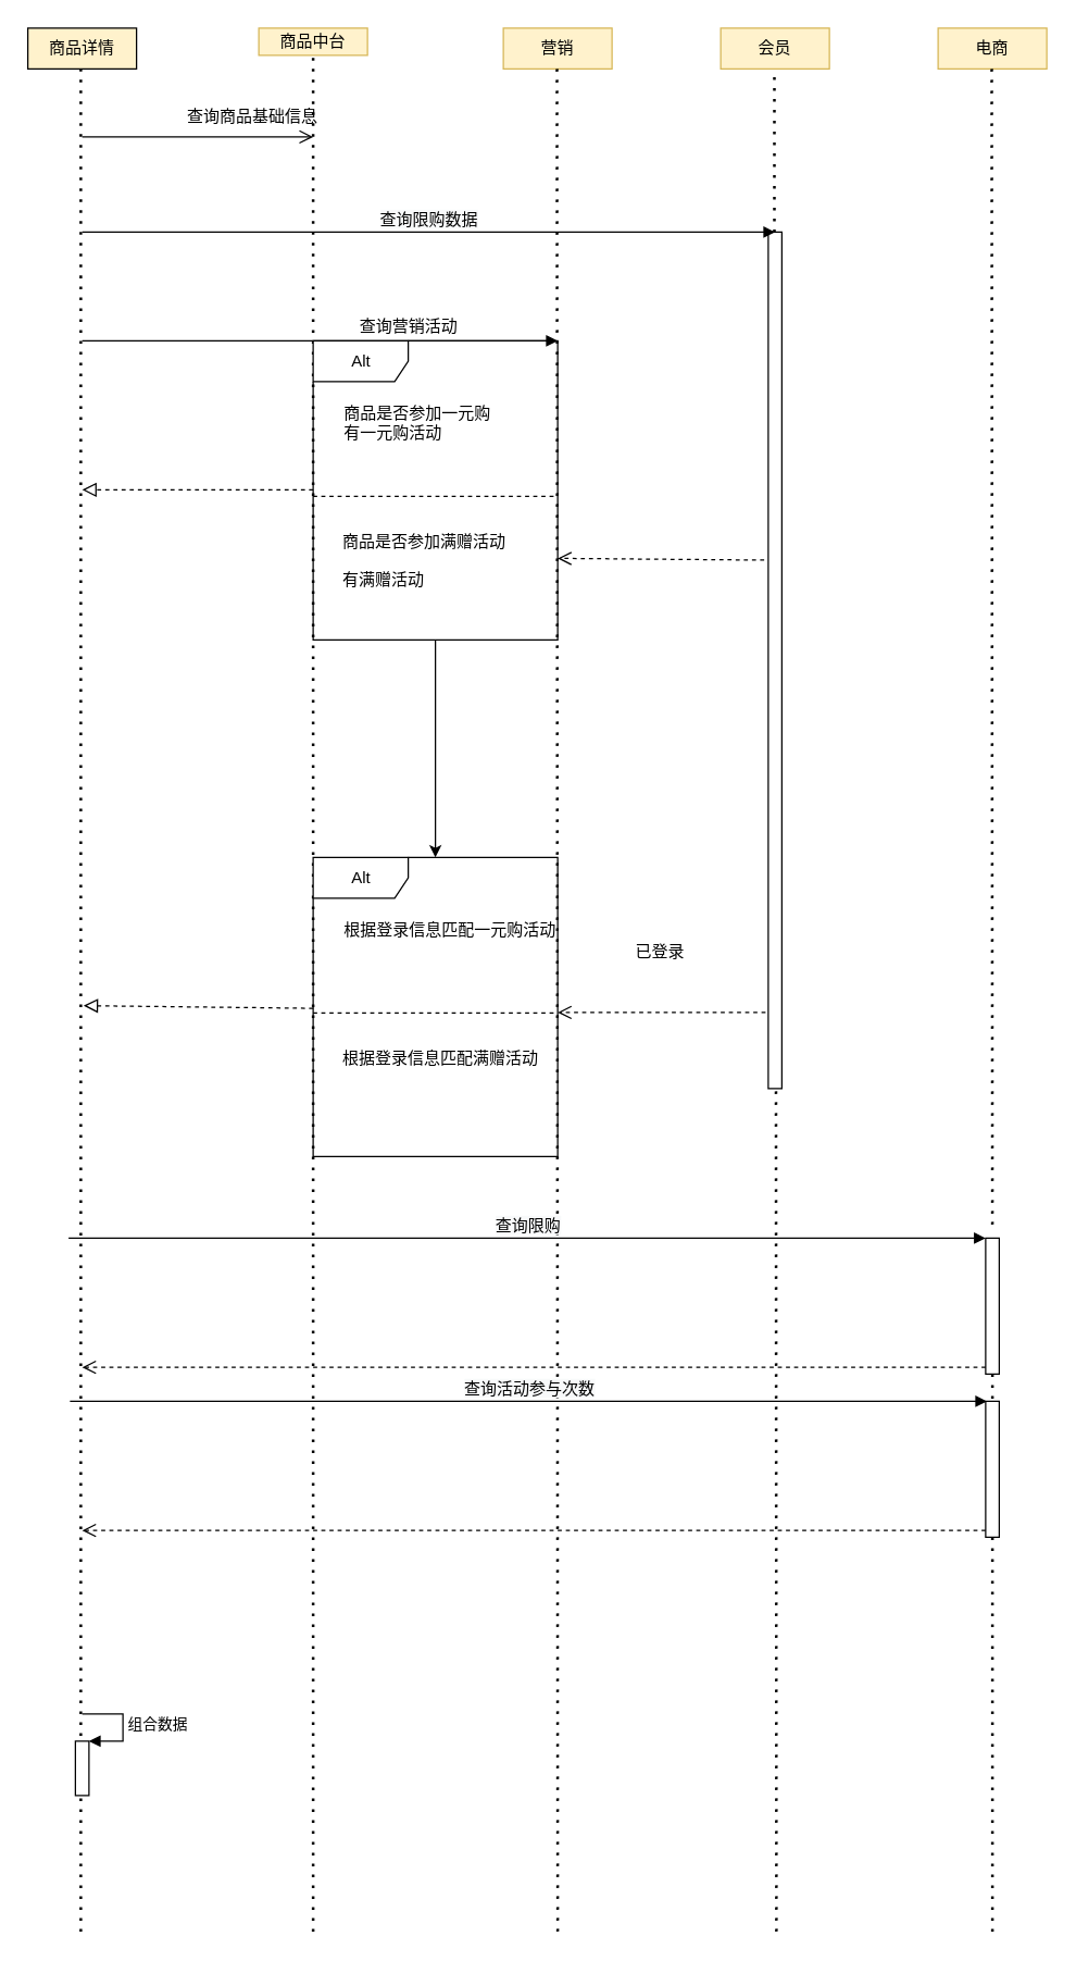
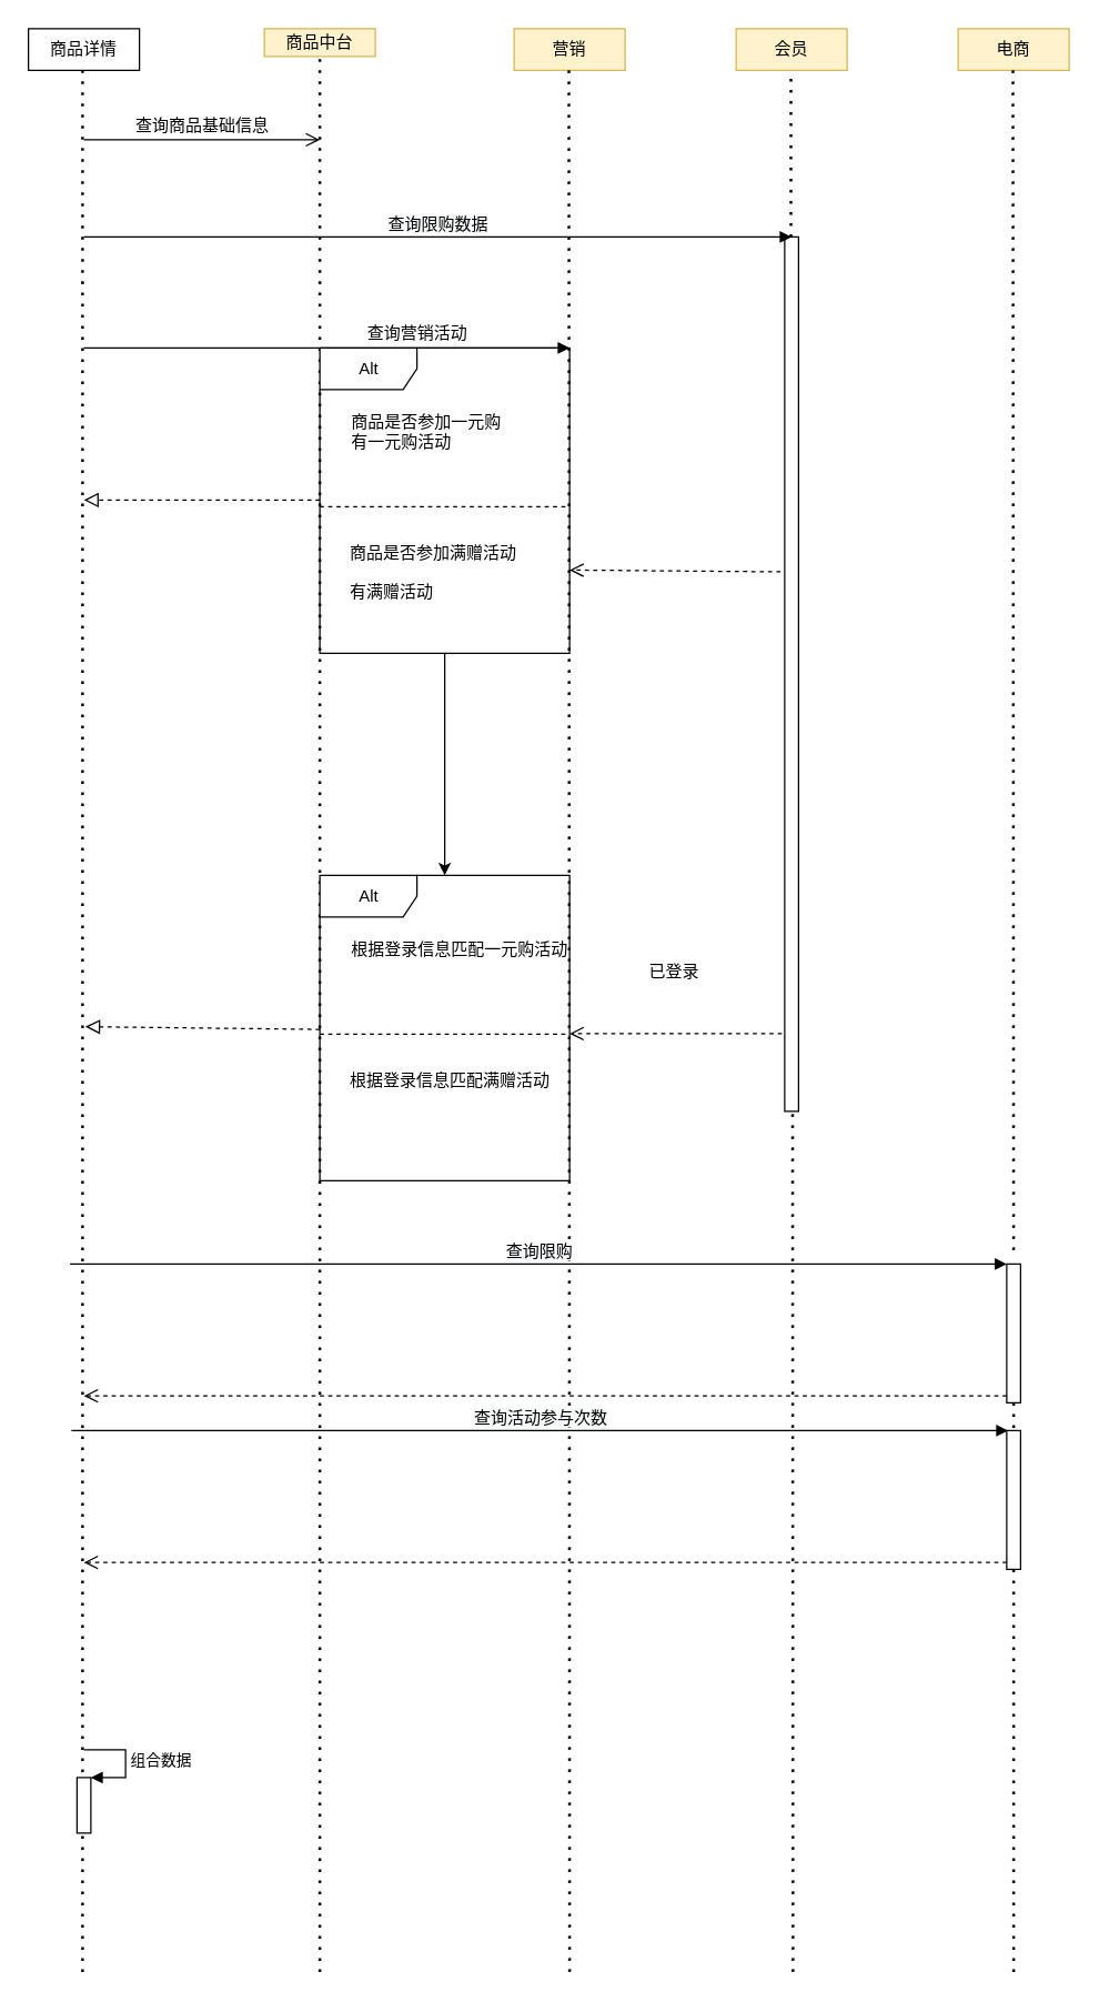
- <mxCell id="2" value="商品详情" style="rounded=0;whiteSpace=wrap;html=1;sketch=0;fillColor=#fff2cc;" parent="1" vertex="1"><mxGeometry x="20" y="20" width="80" height="30" as="geometry" /></mxCell>
+ <mxCell id="2" value="商品详情" style="rounded=0;whiteSpace=wrap;html=1;sketch=0;" parent="1" vertex="1"><mxGeometry x="20" y="20" width="80" height="30" as="geometry" /></mxCell>
- <mxCell id="18" value="查询商品基础信息" style="text;html=1;align=center;verticalAlign=middle;resizable=0;points=[];autosize=1;strokeColor=none;fillColor=none;" parent="1" vertex="1"><mxGeometry x="130" y="75" width="110" height="20" as="geometry" /></mxCell>
+ <mxCell id="18" value="查询商品基础信息" style="text;html=1;align=center;verticalAlign=middle;resizable=0;points=[];autosize=1;strokeColor=none;fillColor=none;" parent="1" vertex="1"><mxGeometry x="90" y="80" width="110" height="20" as="geometry" /></mxCell>
